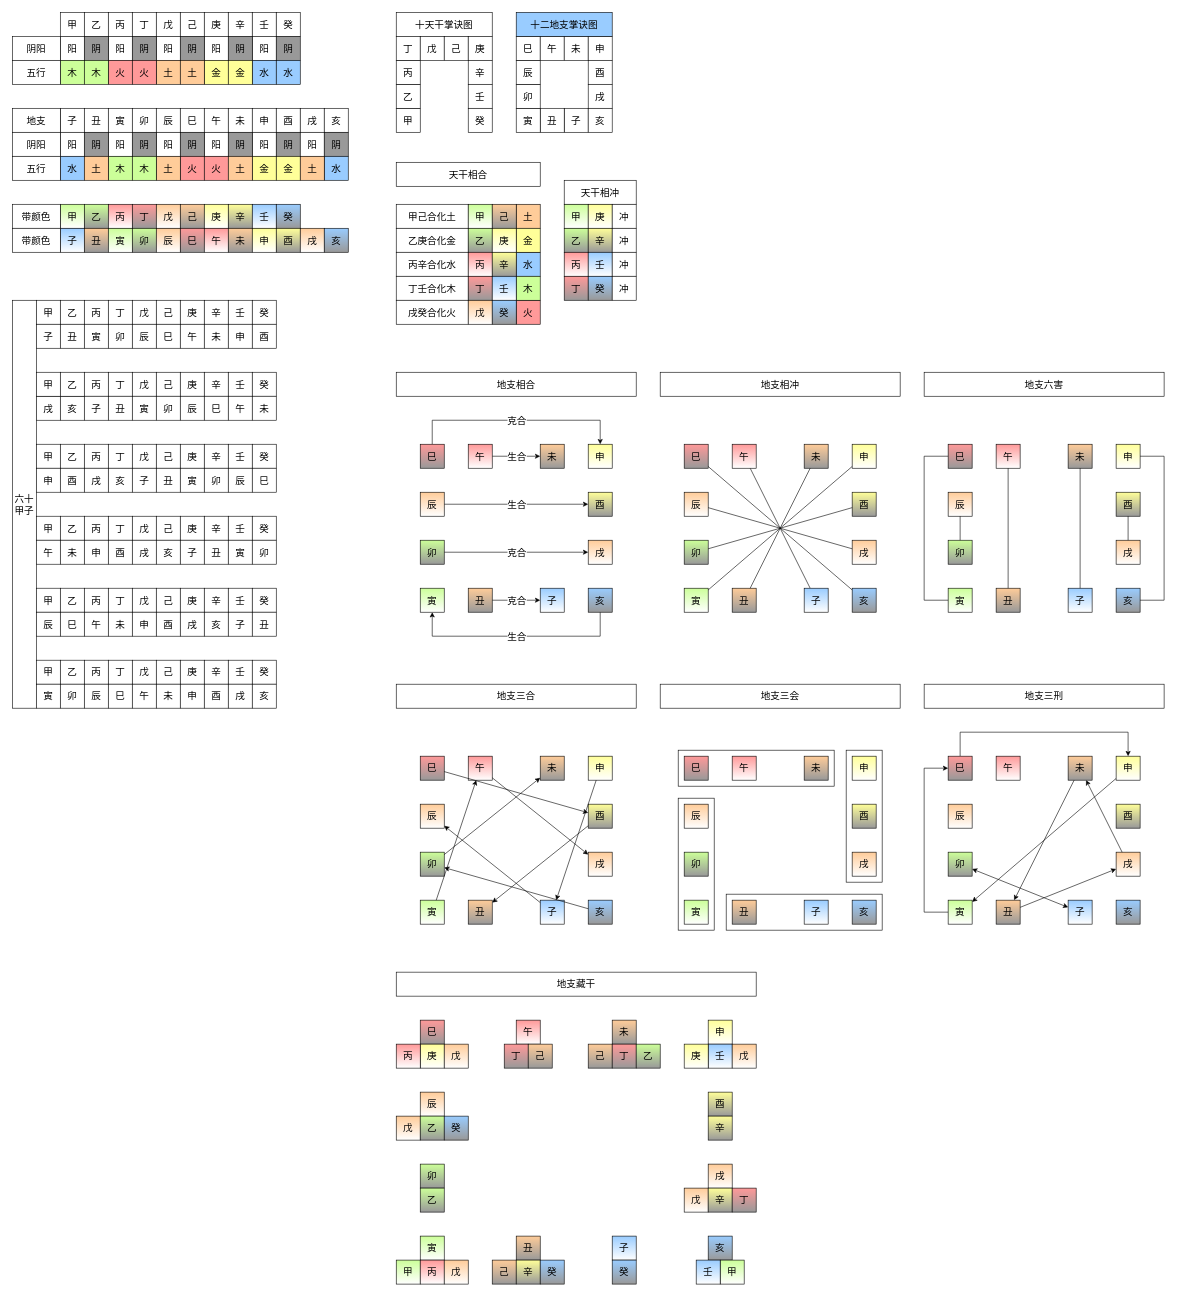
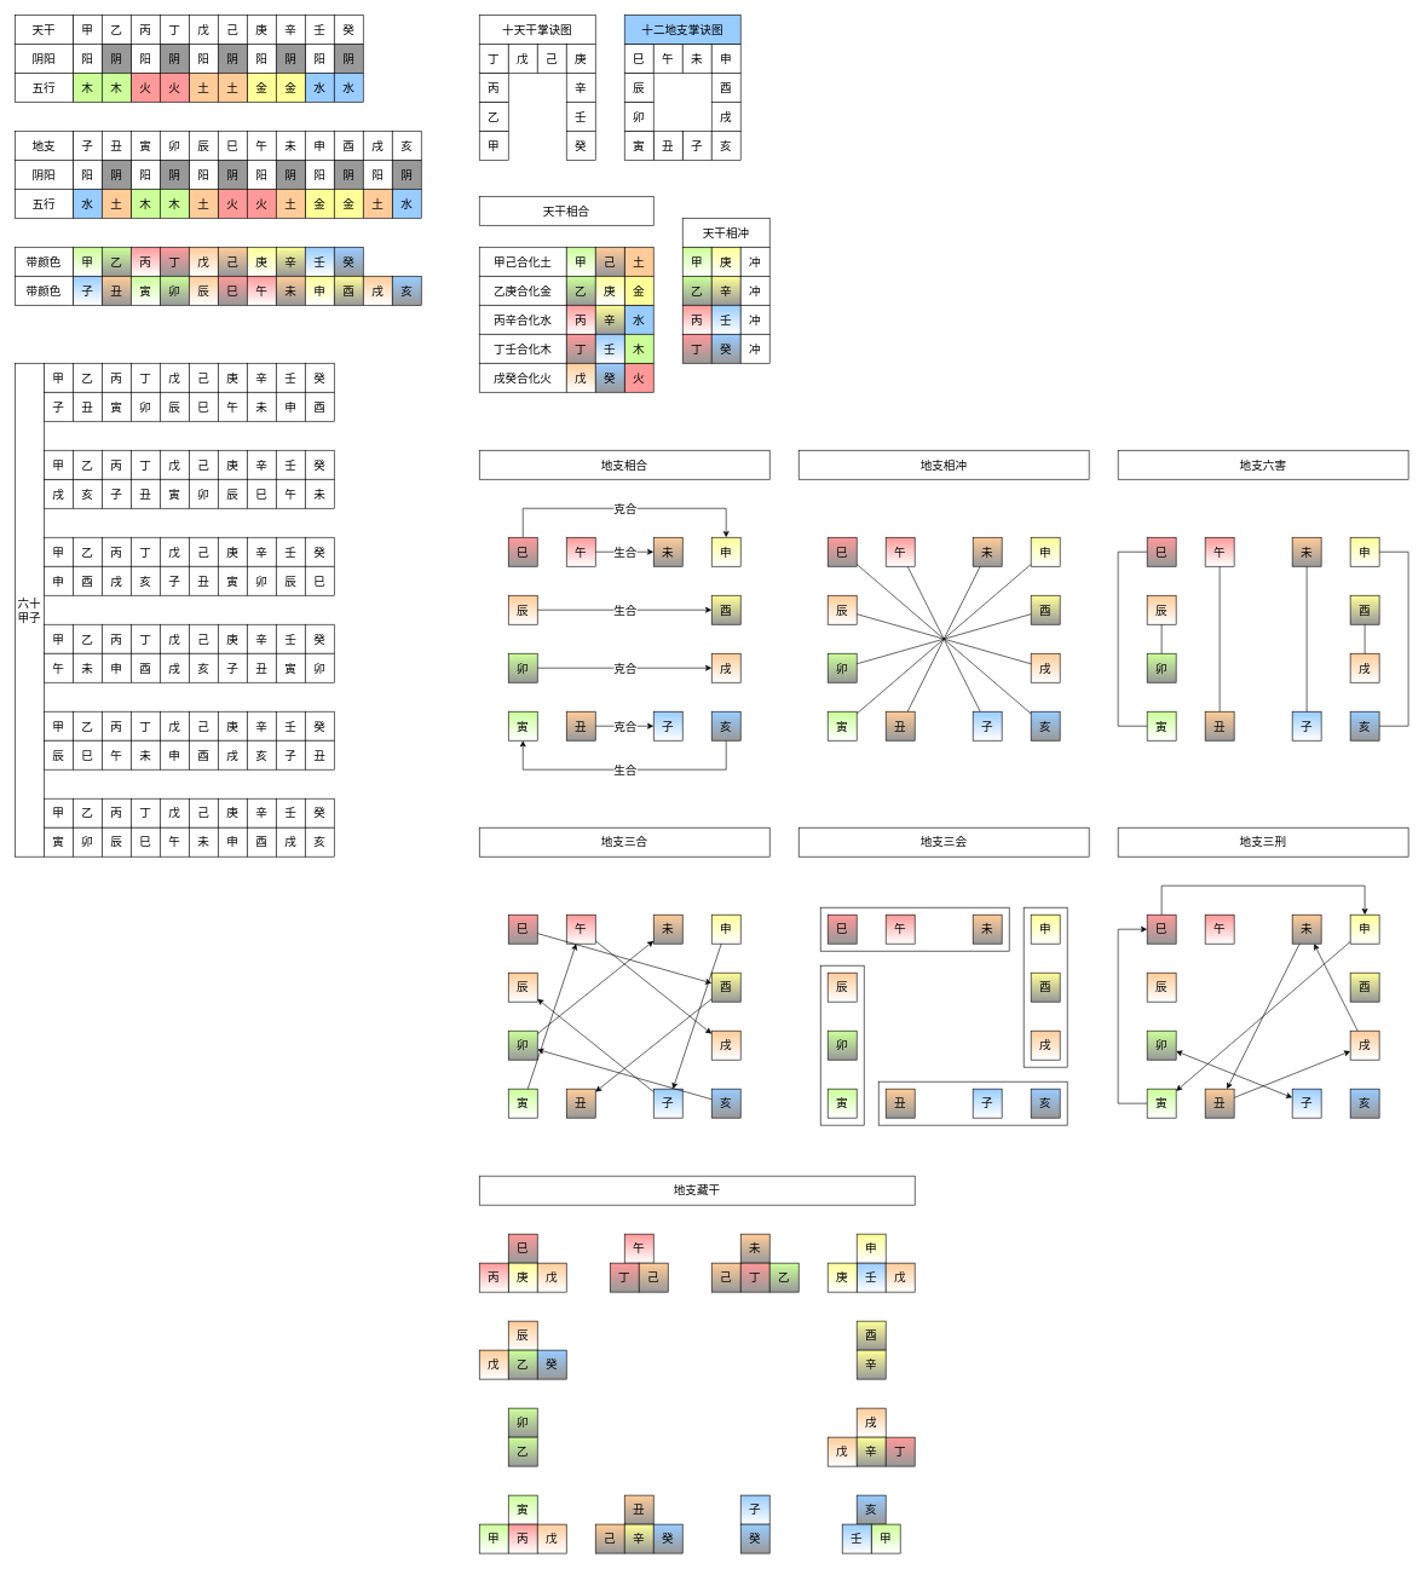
+ <mxCell id="24" value="天干" style="rounded=0;whiteSpace=wrap;html=1;fontSize=16;" parent="1" vertex="1"><mxGeometry x="20" y="20" width="80" height="40" as="geometry" /></mxCell>
